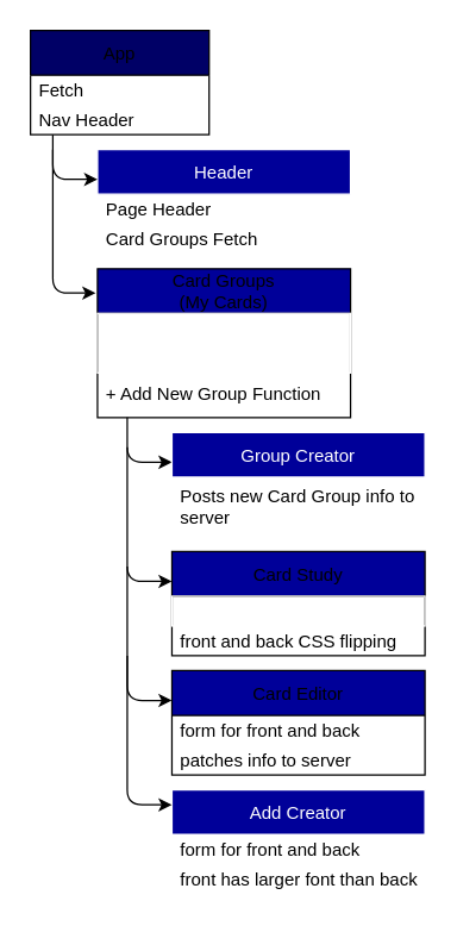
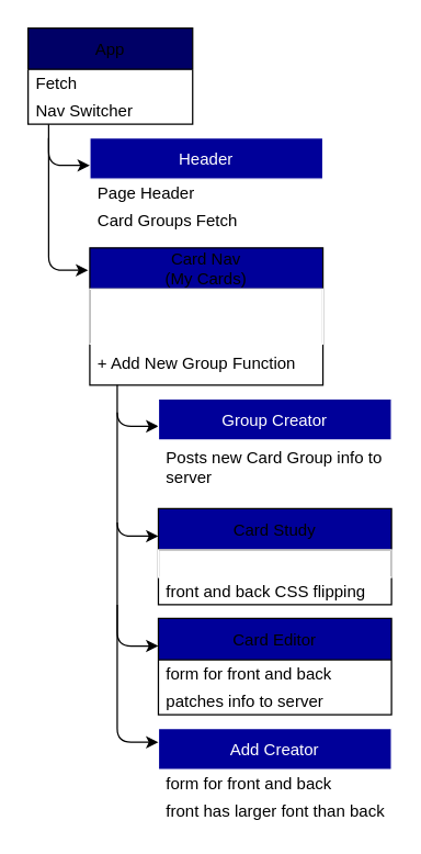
- <mxCell id="4" value="Nav Header" style="text;strokeColor=none;fillColor=none;align=left;verticalAlign=middle;spacingLeft=4;spacingRight=4;overflow=hidden;points=[[0,0.5],[1,0.5]];portConstraint=eastwest;rotatable=0;" parent="2" vertex="1"><mxGeometry y="50" width="120" height="20" as="geometry" /></mxCell>
+ <mxCell id="4" value="Nav Switcher" style="text;strokeColor=none;fillColor=none;align=left;verticalAlign=middle;spacingLeft=4;spacingRight=4;overflow=hidden;points=[[0,0.5],[1,0.5]];portConstraint=eastwest;rotatable=0;" parent="2" vertex="1"><mxGeometry y="50" width="120" height="20" as="geometry" /></mxCell>
- <mxCell id="8" value="Card Groups&#10;(My Cards)" style="swimlane;fontStyle=0;childLayout=stackLayout;horizontal=1;startSize=30;horizontalStack=0;resizeParent=1;resizeParentMax=0;resizeLast=0;collapsible=1;marginBottom=0;fillColor=#000099;strokeColor=default;" parent="1" vertex="1"><mxGeometry x="65" y="180" width="170" height="100" as="geometry" /></mxCell>
+ <mxCell id="8" value="Card Nav&#10;(My Cards)" style="swimlane;fontStyle=0;childLayout=stackLayout;horizontal=1;startSize=30;horizontalStack=0;resizeParent=1;resizeParentMax=0;resizeLast=0;collapsible=1;marginBottom=0;fillColor=#000099;strokeColor=default;" parent="1" vertex="1"><mxGeometry x="65" y="180" width="170" height="100" as="geometry" /></mxCell>
